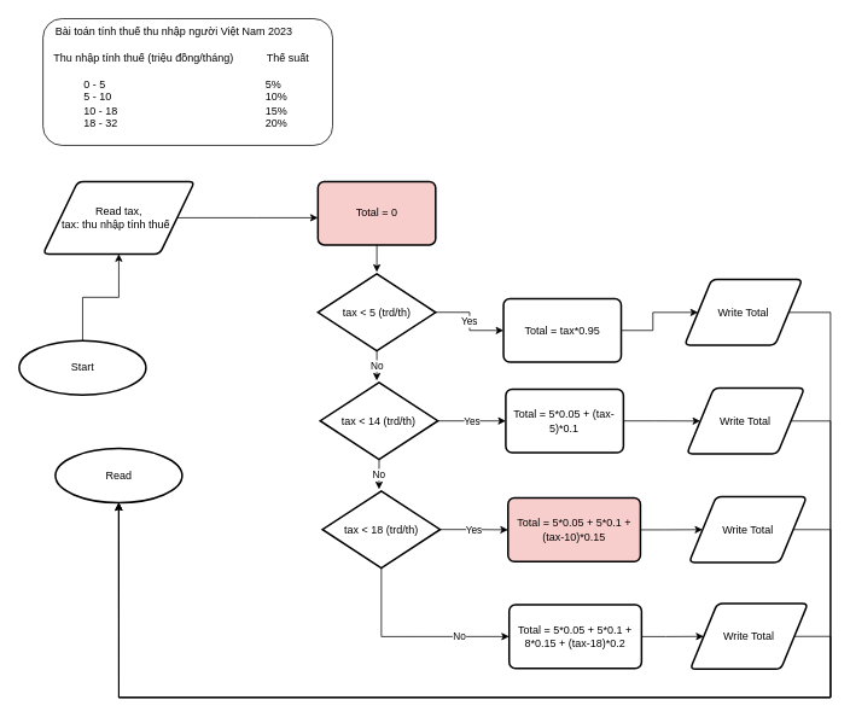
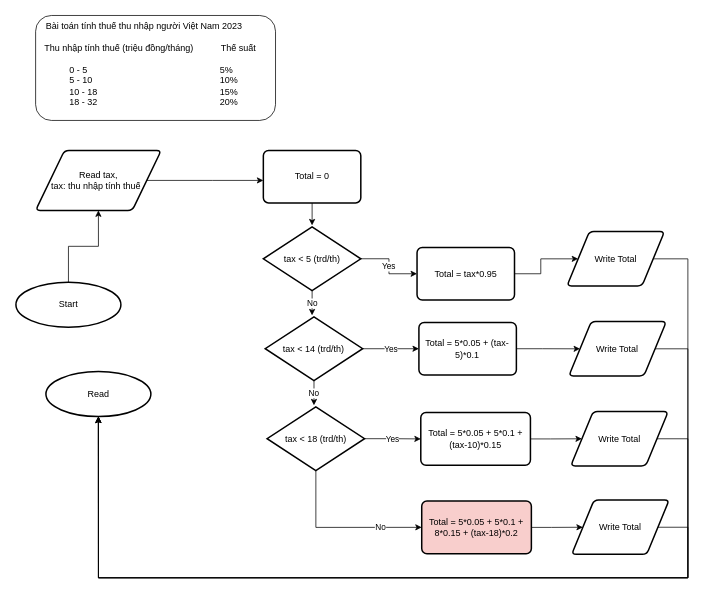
- <mxCell id="10" value="Total = 0" style="rounded=1;whiteSpace=wrap;html=1;absoluteArcSize=1;arcSize=14;strokeWidth=2;fillColor=#f8cecc;" vertex="1" parent="1"><mxGeometry x="350.75" y="200" width="130" height="70" as="geometry" /></mxCell>
+ <mxCell id="10" value="Total = 0" style="rounded=1;whiteSpace=wrap;html=1;absoluteArcSize=1;arcSize=14;strokeWidth=2;" vertex="1" parent="1"><mxGeometry x="350.75" y="200" width="130" height="70" as="geometry" /></mxCell>
- <mxCell id="29" value="Total = 5*0.05 + 5*0.1 + (tax-10)*0.15" style="rounded=1;whiteSpace=wrap;html=1;absoluteArcSize=1;arcSize=14;strokeWidth=2;fillColor=#f8cecc;" vertex="1" parent="1"><mxGeometry x="560.75" y="549.5" width="146.25" height="70.5" as="geometry" /></mxCell>
+ <mxCell id="29" value="Total = 5*0.05 + 5*0.1 + (tax-10)*0.15" style="rounded=1;whiteSpace=wrap;html=1;absoluteArcSize=1;arcSize=14;strokeWidth=2;" vertex="1" parent="1"><mxGeometry x="560.75" y="549.5" width="146.25" height="70.5" as="geometry" /></mxCell>
- <mxCell id="33" value="Total = 5*0.05 + 5*0.1 + 8*0.15 + (tax-18)*0.2" style="rounded=1;whiteSpace=wrap;html=1;absoluteArcSize=1;arcSize=14;strokeWidth=2;" vertex="1" parent="1"><mxGeometry x="562" y="667.5" width="146.25" height="70.5" as="geometry" /></mxCell>
+ <mxCell id="33" value="Total = 5*0.05 + 5*0.1 + 8*0.15 + (tax-18)*0.2" style="rounded=1;whiteSpace=wrap;html=1;absoluteArcSize=1;arcSize=14;strokeWidth=2;fillColor=#f8cecc;" vertex="1" parent="1"><mxGeometry x="562" y="667.5" width="146.25" height="70.5" as="geometry" /></mxCell>
